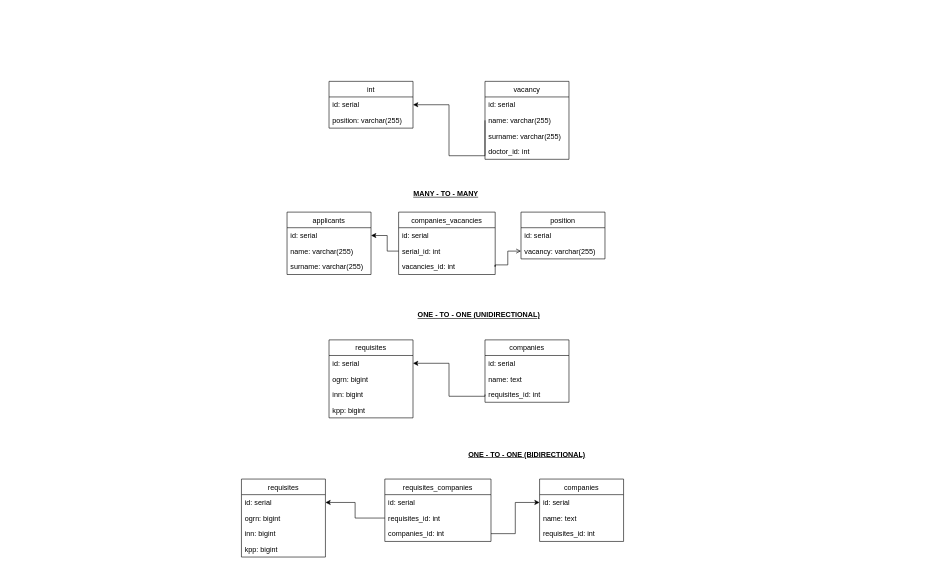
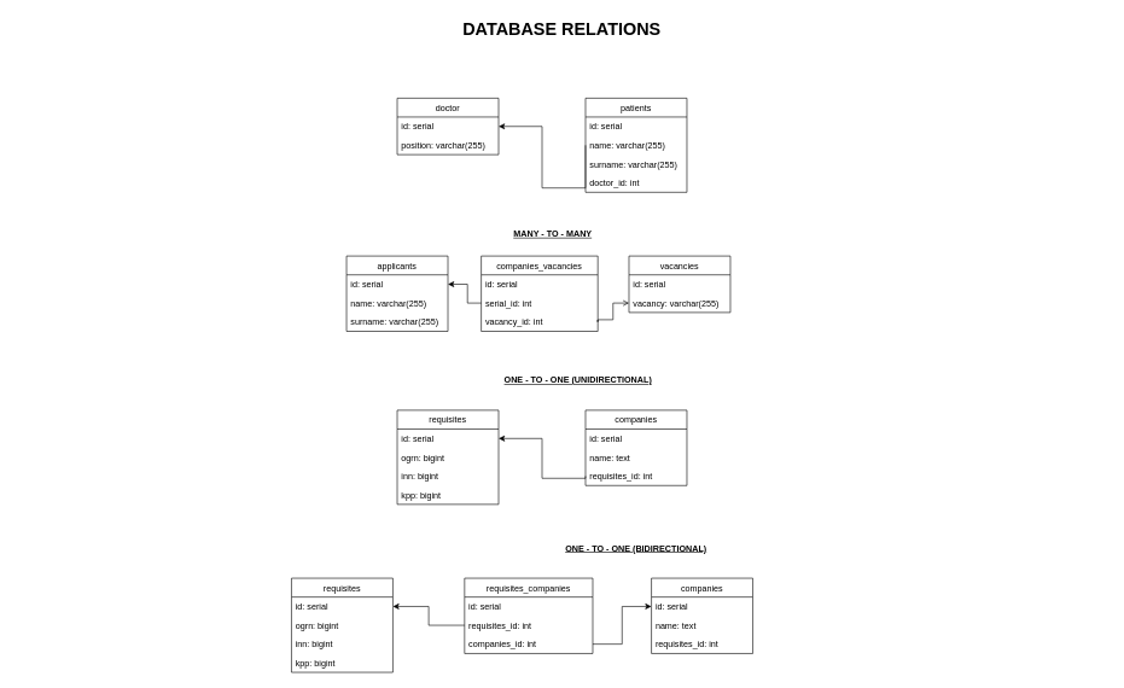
+ <mxCell id="2" value="DATABASE RELATIONS" style="text;strokeColor=none;fillColor=none;html=1;fontSize=24;fontStyle=1;verticalAlign=middle;align=center;" parent="1" vertex="1"><mxGeometry x="20" y="20" width="1510" height="40" as="geometry" /></mxCell>
- <mxCell id="9" value="int" style="swimlane;fontStyle=0;childLayout=stackLayout;horizontal=1;startSize=26;fillColor=none;horizontalStack=0;resizeParent=1;resizeParentMax=0;resizeLast=0;collapsible=1;marginBottom=0;" vertex="1" parent="1"><mxGeometry x="548" y="135" width="140" height="78" as="geometry"><mxRectangle x="650" y="516" width="70" height="30" as="alternateBounds" /></mxGeometry></mxCell>
+ <mxCell id="9" value="doctor" style="swimlane;fontStyle=0;childLayout=stackLayout;horizontal=1;startSize=26;fillColor=none;horizontalStack=0;resizeParent=1;resizeParentMax=0;resizeLast=0;collapsible=1;marginBottom=0;" vertex="1" parent="1"><mxGeometry x="548" y="135" width="140" height="78" as="geometry"><mxRectangle x="650" y="516" width="70" height="30" as="alternateBounds" /></mxGeometry></mxCell>
- <mxCell id="4" value="vacancy" style="swimlane;fontStyle=0;childLayout=stackLayout;horizontal=1;startSize=26;fillColor=none;horizontalStack=0;resizeParent=1;resizeParentMax=0;resizeLast=0;collapsible=1;marginBottom=0;" vertex="1" parent="1"><mxGeometry x="808" y="135" width="140" height="130" as="geometry" /></mxCell>
+ <mxCell id="4" value="patients" style="swimlane;fontStyle=0;childLayout=stackLayout;horizontal=1;startSize=26;fillColor=none;horizontalStack=0;resizeParent=1;resizeParentMax=0;resizeLast=0;collapsible=1;marginBottom=0;" vertex="1" parent="1"><mxGeometry x="808" y="135" width="140" height="130" as="geometry" /></mxCell>
- <mxCell id="21" value="MANY - TO - MANY" style="text;html=1;strokeColor=none;fillColor=none;align=center;verticalAlign=middle;whiteSpace=wrap;rounded=0;fontStyle=5" vertex="1" parent="1"><mxGeometry x="628" y="308" width="230" height="30" as="geometry" /></mxCell>
+ <mxCell id="21" value="MANY - TO - MANY" style="text;html=1;strokeColor=none;fillColor=none;align=center;verticalAlign=middle;whiteSpace=wrap;rounded=0;fontStyle=5" vertex="1" parent="1"><mxGeometry x="648" y="308" width="230" height="30" as="geometry" /></mxCell>
- <mxCell id="22" value="position" style="swimlane;fontStyle=0;childLayout=stackLayout;horizontal=1;startSize=26;fillColor=none;horizontalStack=0;resizeParent=1;resizeParentMax=0;resizeLast=0;collapsible=1;marginBottom=0;" vertex="1" parent="1"><mxGeometry x="868" y="353" width="140" height="78" as="geometry"><mxRectangle x="650" y="516" width="70" height="30" as="alternateBounds" /></mxGeometry></mxCell>
+ <mxCell id="22" value="vacancies" style="swimlane;fontStyle=0;childLayout=stackLayout;horizontal=1;startSize=26;fillColor=none;horizontalStack=0;resizeParent=1;resizeParentMax=0;resizeLast=0;collapsible=1;marginBottom=0;" vertex="1" parent="1"><mxGeometry x="868" y="353" width="140" height="78" as="geometry"><mxRectangle x="650" y="516" width="70" height="30" as="alternateBounds" /></mxGeometry></mxCell>
- <mxCell id="16" value="vacancies_id: int" style="text;strokeColor=none;fillColor=none;align=left;verticalAlign=top;spacingLeft=4;spacingRight=4;overflow=hidden;rotatable=0;points=[[0,0.5],[1,0.5]];portConstraint=eastwest;" vertex="1" parent="13"><mxGeometry y="78" width="161" height="26" as="geometry" /></mxCell>
+ <mxCell id="16" value="vacancy_id: int" style="text;strokeColor=none;fillColor=none;align=left;verticalAlign=top;spacingLeft=4;spacingRight=4;overflow=hidden;rotatable=0;points=[[0,0.5],[1,0.5]];portConstraint=eastwest;" vertex="1" parent="13"><mxGeometry y="78" width="161" height="26" as="geometry" /></mxCell>
